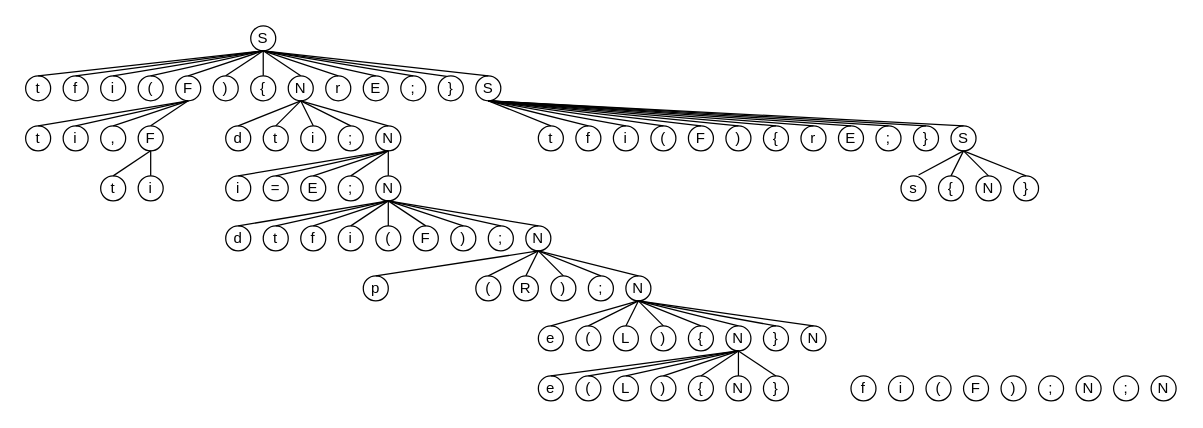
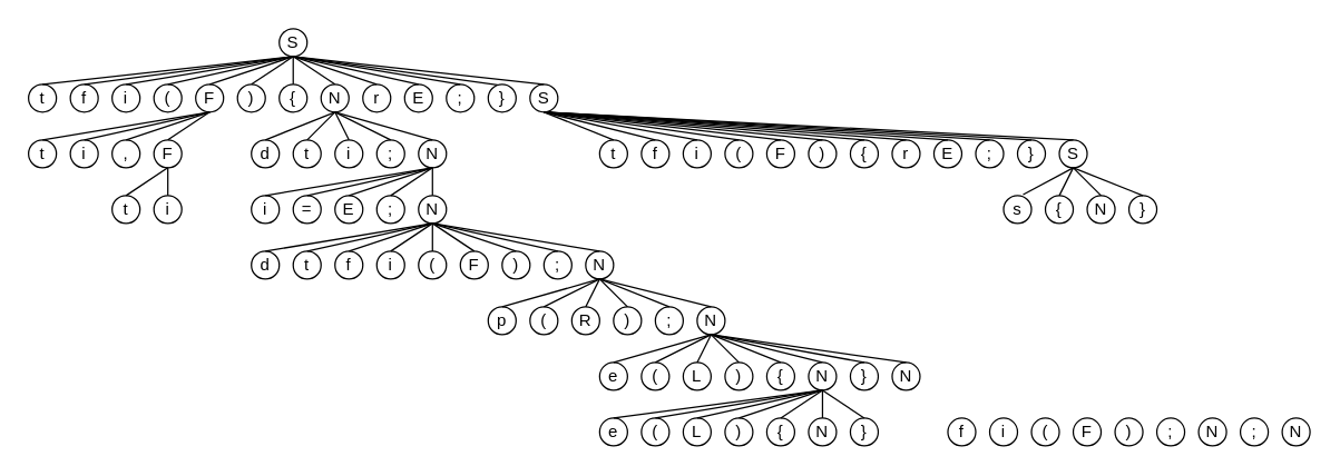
- <mxCell id="111" value="p" style="ellipse;whiteSpace=wrap;html=1;aspect=fixed;" vertex="1" parent="1"><mxGeometry x="290" y="220" width="20" height="20" as="geometry" /></mxCell>
+ <mxCell id="111" value="p" style="ellipse;whiteSpace=wrap;html=1;aspect=fixed;" vertex="1" parent="1"><mxGeometry x="350" y="220" width="20" height="20" as="geometry" /></mxCell>
